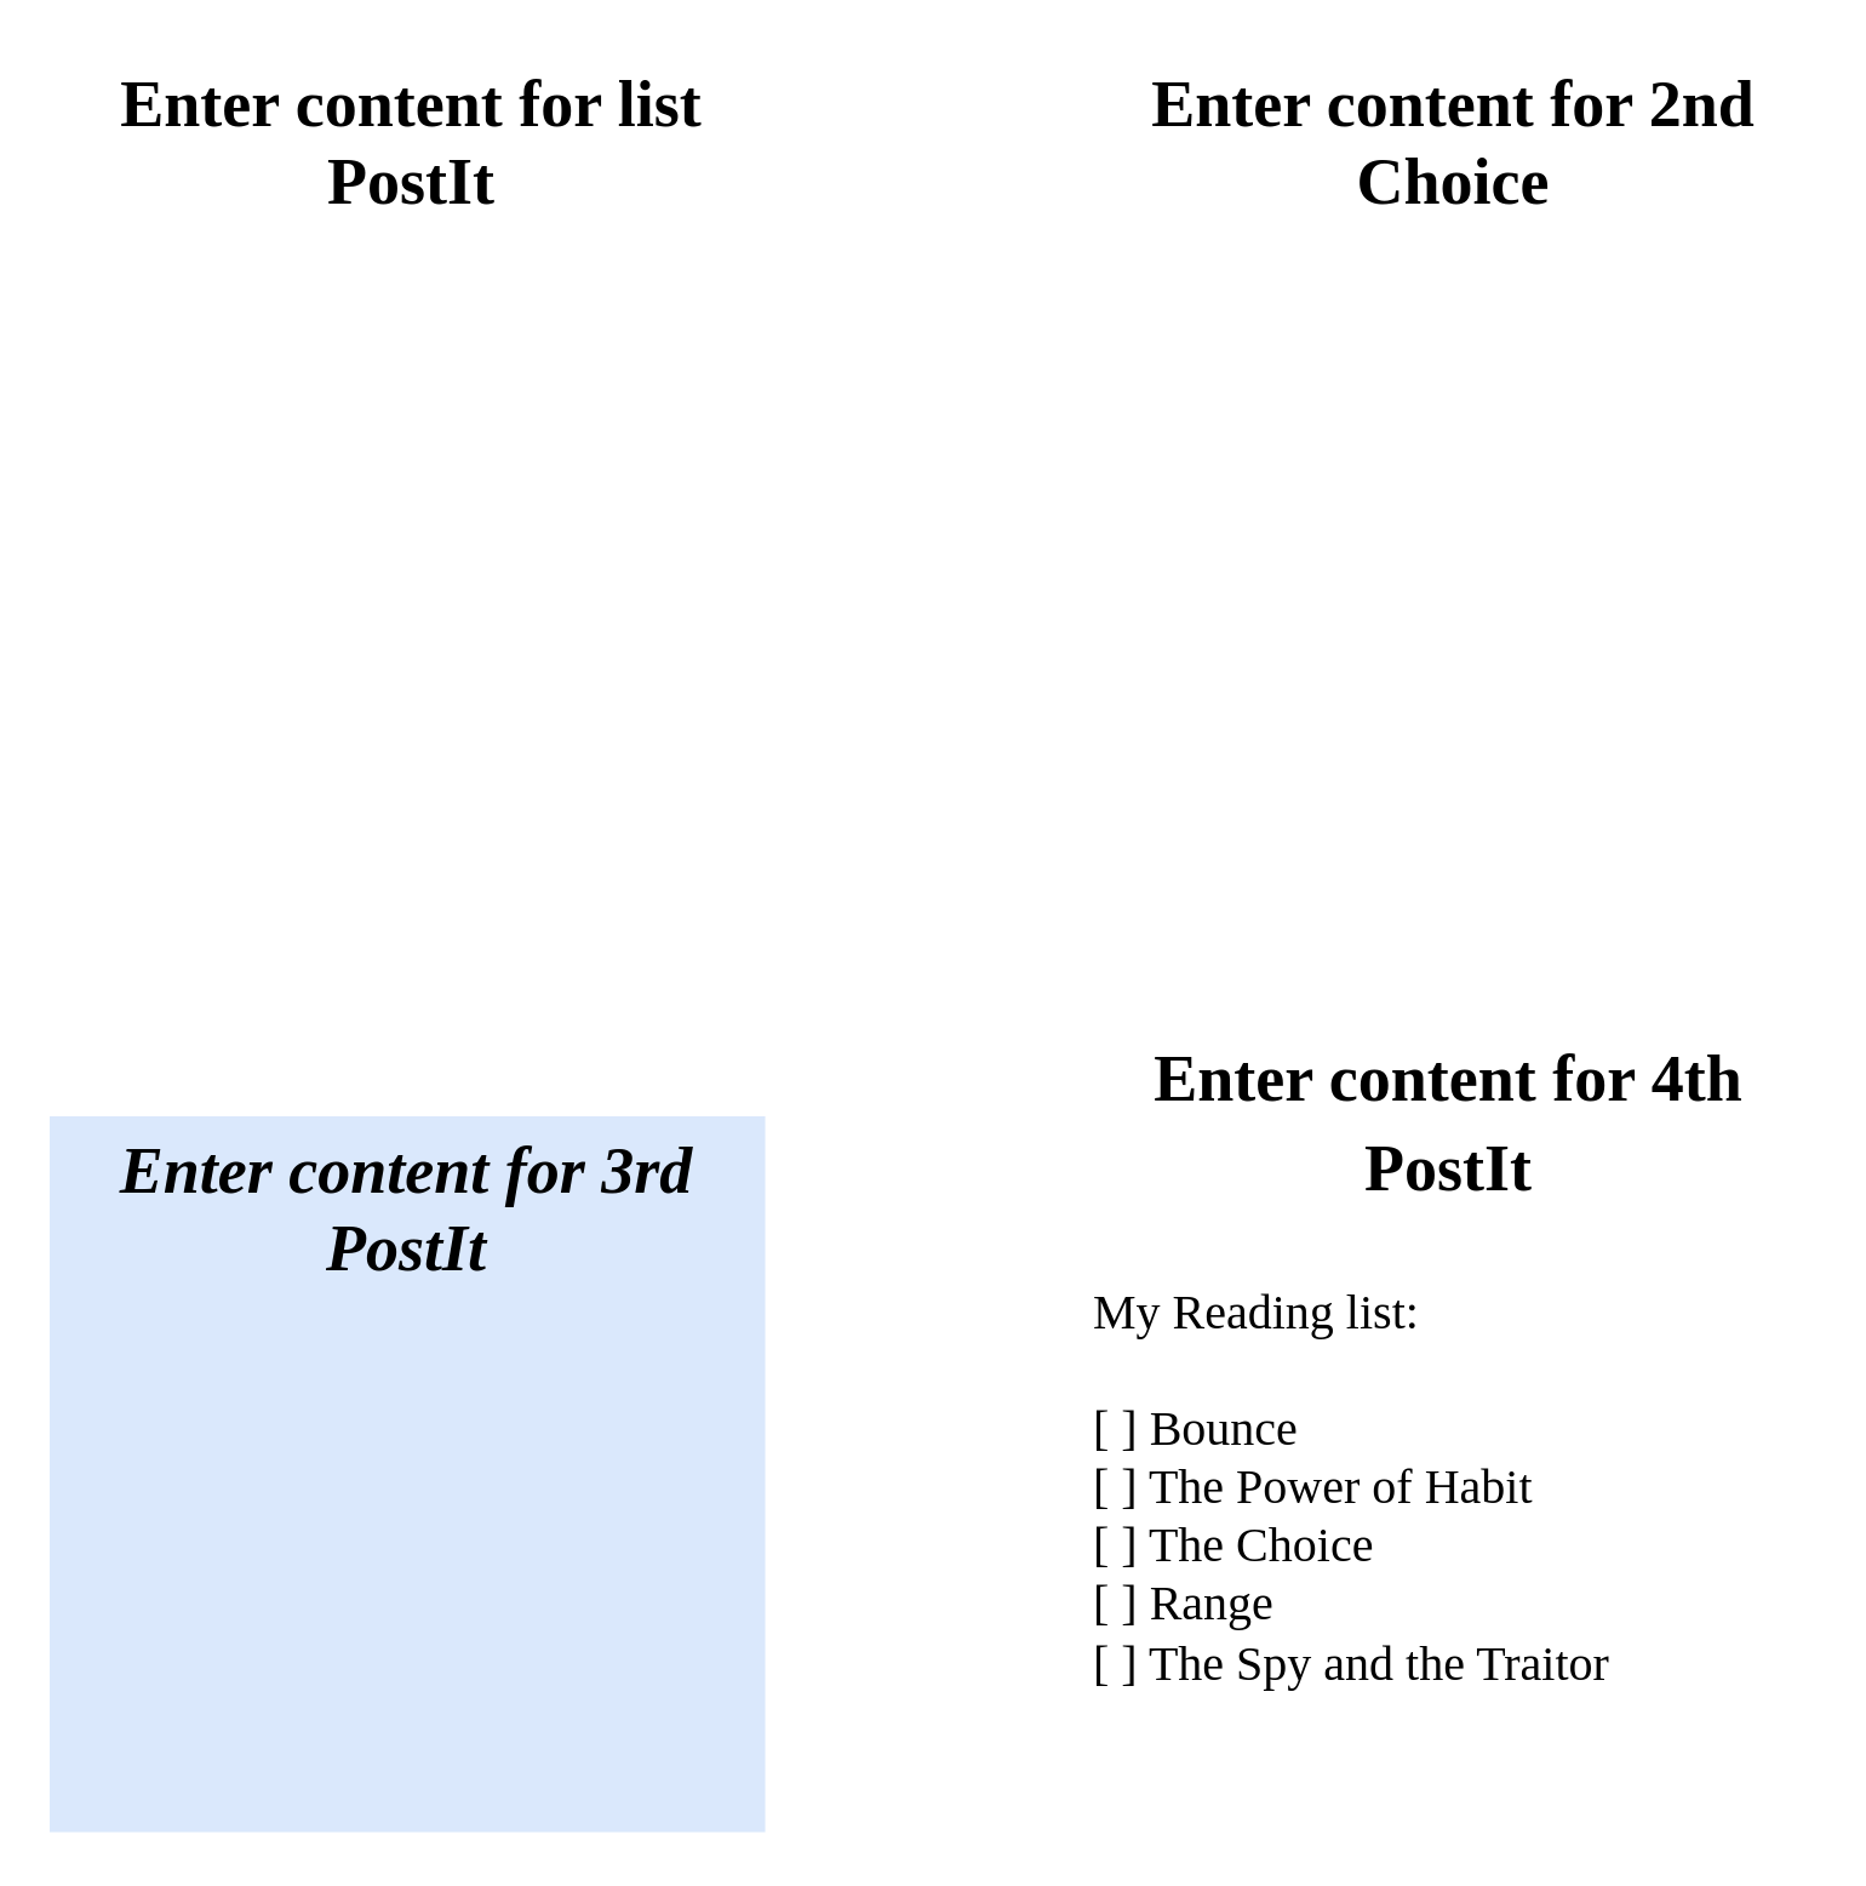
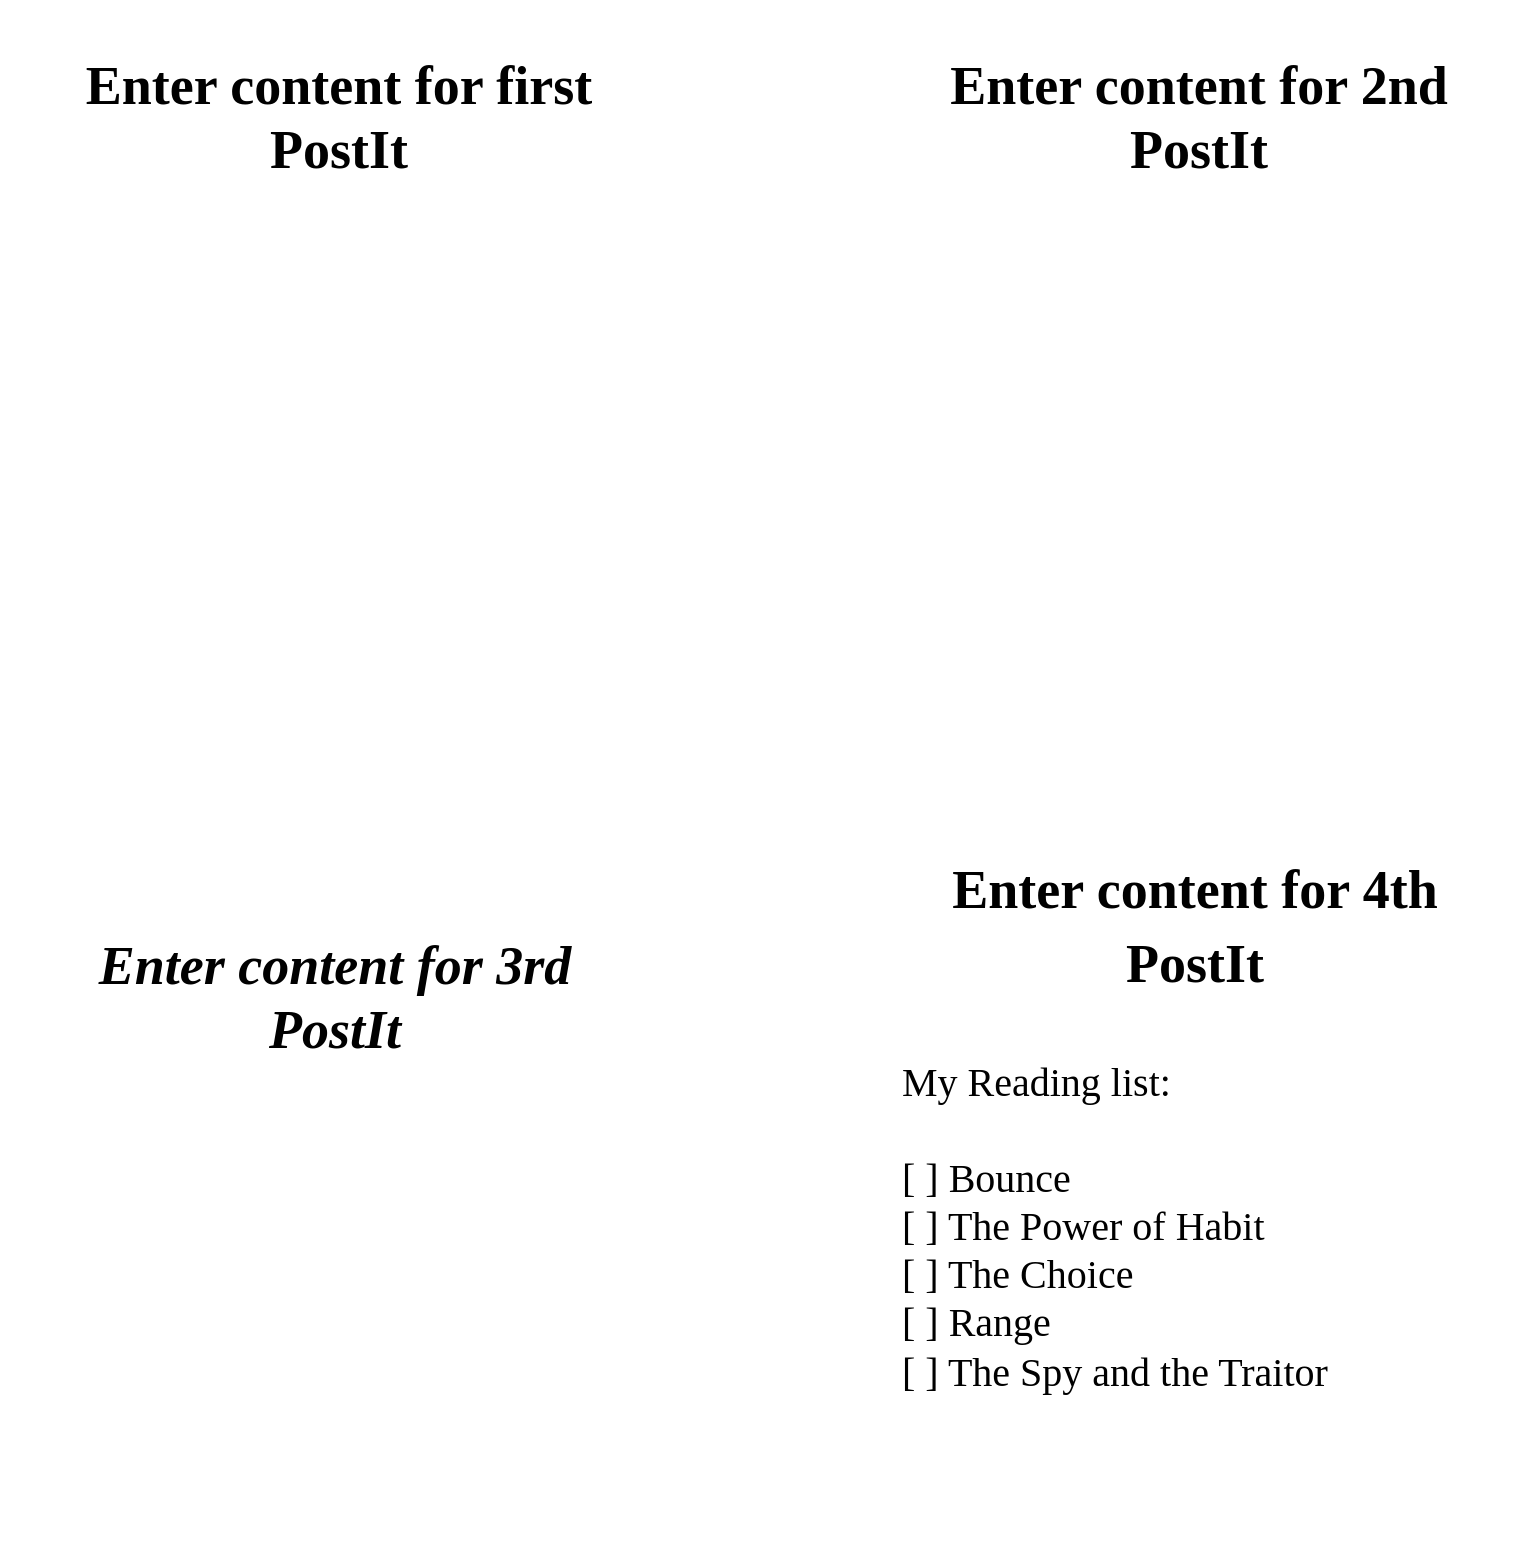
- <mxCell id="2" value="&lt;span style=&quot;font-size: 27px ; font-weight: 700&quot;&gt;Enter content for list PostIt&lt;/span&gt;" style="whiteSpace=wrap;html=1;aspect=fixed;strokeColor=none;fontFamily=Comfortaa;fontSource=https%3A%2F%2Ffonts.googleapis.com%2Fcss%3Ffamily%3DComfortaa;verticalAlign=top;" parent="1" vertex="1"><mxGeometry x="22" y="20" width="295.275" height="295.28" as="geometry" /></mxCell>
+ <mxCell id="2" value="&lt;span style=&quot;font-size: 27px ; font-weight: 700&quot;&gt;Enter content for first PostIt&lt;/span&gt;" style="whiteSpace=wrap;html=1;aspect=fixed;strokeColor=none;fontFamily=Comfortaa;fontSource=https%3A%2F%2Ffonts.googleapis.com%2Fcss%3Ffamily%3DComfortaa;verticalAlign=top;" parent="1" vertex="1"><mxGeometry x="22" y="20" width="295.275" height="295.28" as="geometry" /></mxCell>
- <mxCell id="3" value="&lt;span style=&quot;font-size: 27px ; font-weight: 700&quot;&gt;Enter content for 2nd Choice&lt;/span&gt;" style="whiteSpace=wrap;html=1;aspect=fixed;strokeColor=none;fontFamily=Comfortaa;fontSource=https%3A%2F%2Ffonts.googleapis.com%2Fcss%3Ffamily%3DComfortaa;verticalAlign=top;" parent="1" vertex="1"><mxGeometry x="452" y="20" width="295.275" height="295.28" as="geometry" /></mxCell>
+ <mxCell id="3" value="&lt;span style=&quot;font-size: 27px ; font-weight: 700&quot;&gt;Enter content for 2nd PostIt&lt;/span&gt;" style="whiteSpace=wrap;html=1;aspect=fixed;strokeColor=none;fontFamily=Comfortaa;fontSource=https%3A%2F%2Ffonts.googleapis.com%2Fcss%3Ffamily%3DComfortaa;verticalAlign=top;" parent="1" vertex="1"><mxGeometry x="452" y="20" width="295.275" height="295.28" as="geometry" /></mxCell>
- <mxCell id="4" value="&lt;span style=&quot;font-size: 27px ; font-style: italic ; font-weight: 700&quot;&gt;Enter content for 3rd PostIt&lt;/span&gt;" style="whiteSpace=wrap;html=1;aspect=fixed;strokeColor=none;fontFamily=Comfortaa;fontSource=https%3A%2F%2Ffonts.googleapis.com%2Fcss%3Ffamily%3DComfortaa;verticalAlign=top;fillColor=#dae8fc;" parent="1" vertex="1"><mxGeometry x="20" y="460" width="295.275" height="295.28" as="geometry" /></mxCell>
+ <mxCell id="4" value="&lt;span style=&quot;font-size: 27px ; font-style: italic ; font-weight: 700&quot;&gt;Enter content for 3rd PostIt&lt;/span&gt;" style="whiteSpace=wrap;html=1;aspect=fixed;strokeColor=none;fontFamily=Comfortaa;fontSource=https%3A%2F%2Ffonts.googleapis.com%2Fcss%3Ffamily%3DComfortaa;verticalAlign=top;" parent="1" vertex="1"><mxGeometry x="20" y="460" width="295.275" height="295.28" as="geometry" /></mxCell>
